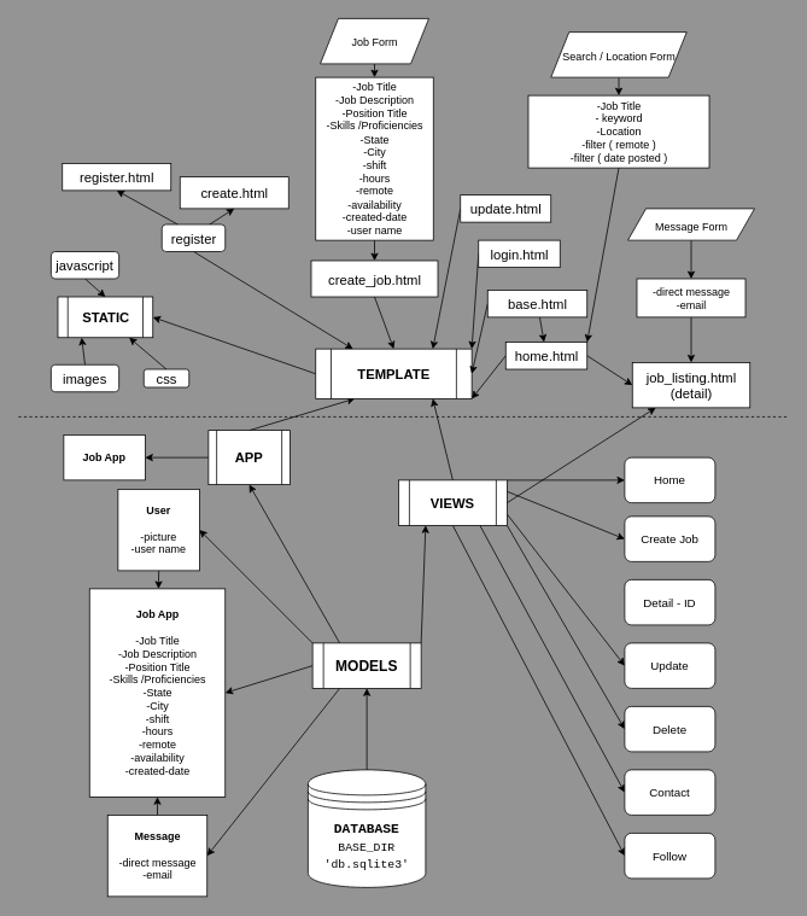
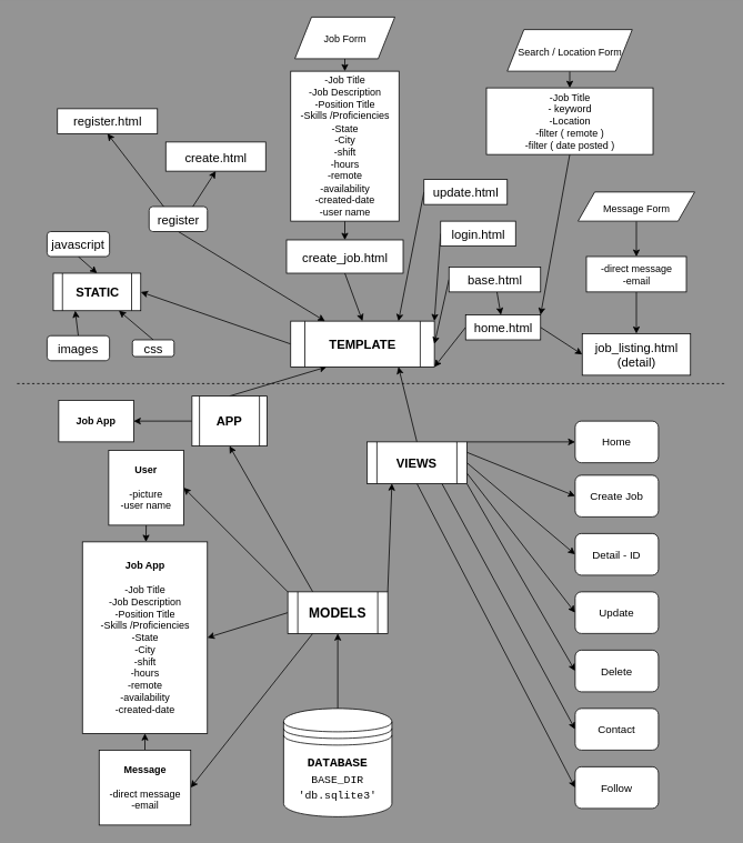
- <mxCell id="65" value="register.html" style="rounded=0;whiteSpace=wrap;html=1;labelBackgroundColor=none;fontSize=15;" parent="1" vertex="1"><mxGeometry x="68.5" y="180" width="120" height="30" as="geometry" /></mxCell>
+ <mxCell id="65" value="register.html" style="rounded=0;whiteSpace=wrap;html=1;labelBackgroundColor=none;fontSize=15;" parent="1" vertex="1"><mxGeometry x="68.5" y="130" width="120" height="30" as="geometry" /></mxCell>
- <mxCell id="57" value="create.html" style="rounded=0;whiteSpace=wrap;html=1;labelBackgroundColor=none;fontSize=15;" parent="1" vertex="1"><mxGeometry x="198.5" y="195" width="120" height="35" as="geometry" /></mxCell>
+ <mxCell id="57" value="create.html" style="rounded=0;whiteSpace=wrap;html=1;labelBackgroundColor=none;fontSize=15;" parent="1" vertex="1"><mxGeometry x="198.5" y="170" width="120" height="35" as="geometry" /></mxCell>
- <mxCell id="18" style="edgeStyle=none;html=1;exitX=1;exitY=0.5;exitDx=0;exitDy=0;fontSize=15;" parent="1" source="24" target="60" edge="1"><mxGeometry relative="1" as="geometry" /></mxCell>
+ <mxCell id="18" style="edgeStyle=none;html=1;exitX=1;exitY=0.5;exitDx=0;exitDy=0;entryX=0;entryY=0.5;entryDx=0;entryDy=0;fontSize=15;" parent="1" source="24" target="32" edge="1"><mxGeometry relative="1" as="geometry" /></mxCell>
